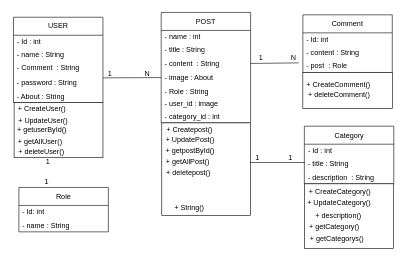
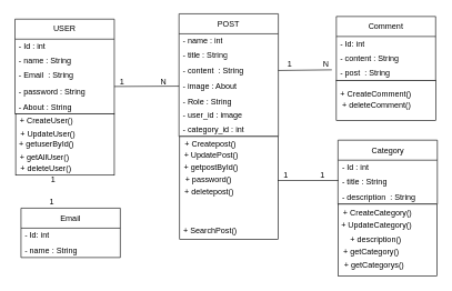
- <mxCell id="40" value="- post&amp;nbsp; : Role" style="text;strokeColor=none;fillColor=none;align=left;verticalAlign=middle;spacingLeft=4;spacingRight=4;overflow=hidden;points=[[0,0.5],[1,0.5]];portConstraint=eastwest;rotatable=0;whiteSpace=wrap;html=1;" vertex="1" parent="37"><mxGeometry y="74" width="149" height="22" as="geometry" /></mxCell>
+ <mxCell id="40" value="- post&amp;nbsp; : String" style="text;strokeColor=none;fillColor=none;align=left;verticalAlign=middle;spacingLeft=4;spacingRight=4;overflow=hidden;points=[[0,0.5],[1,0.5]];portConstraint=eastwest;rotatable=0;whiteSpace=wrap;html=1;" vertex="1" parent="37"><mxGeometry y="74" width="149" height="22" as="geometry" /></mxCell>
- <mxCell id="5" value="- Comment&amp;nbsp; : String" style="text;strokeColor=none;fillColor=none;align=left;verticalAlign=middle;spacingLeft=4;spacingRight=4;overflow=hidden;points=[[0,0.5],[1,0.5]];portConstraint=eastwest;rotatable=0;whiteSpace=wrap;html=1;" vertex="1" parent="2"><mxGeometry y="74" width="149" height="22" as="geometry" /></mxCell>
+ <mxCell id="5" value="- Email&amp;nbsp; : String" style="text;strokeColor=none;fillColor=none;align=left;verticalAlign=middle;spacingLeft=4;spacingRight=4;overflow=hidden;points=[[0,0.5],[1,0.5]];portConstraint=eastwest;rotatable=0;whiteSpace=wrap;html=1;" vertex="1" parent="2"><mxGeometry y="74" width="149" height="22" as="geometry" /></mxCell>
- <mxCell id="26" value="+ getAllPost()" style="text;html=1;strokeColor=none;fillColor=none;align=center;verticalAlign=middle;whiteSpace=wrap;rounded=0;" vertex="1" parent="1"><mxGeometry x="266" y="259.5" width="93" height="19" as="geometry" /></mxCell>
+ <mxCell id="26" value="+ password()" style="text;html=1;strokeColor=none;fillColor=none;align=center;verticalAlign=middle;whiteSpace=wrap;rounded=0;" vertex="1" parent="1"><mxGeometry x="266" y="259.5" width="93" height="19" as="geometry" /></mxCell>
- <mxCell id="52" value="Role" style="swimlane;fontStyle=0;childLayout=stackLayout;horizontal=1;startSize=30;horizontalStack=0;resizeParent=1;resizeParentMax=0;resizeLast=0;collapsible=1;marginBottom=0;whiteSpace=wrap;html=1;" vertex="1" parent="1"><mxGeometry x="31" y="311.5" width="149" height="74" as="geometry" /></mxCell>
+ <mxCell id="52" value="Email" style="swimlane;fontStyle=0;childLayout=stackLayout;horizontal=1;startSize=30;horizontalStack=0;resizeParent=1;resizeParentMax=0;resizeLast=0;collapsible=1;marginBottom=0;whiteSpace=wrap;html=1;" vertex="1" parent="1"><mxGeometry x="31" y="311.5" width="149" height="74" as="geometry" /></mxCell>
- <mxCell id="36" value="+ String()" style="text;html=1;strokeColor=none;fillColor=none;align=center;verticalAlign=middle;whiteSpace=wrap;rounded=0;" vertex="1" parent="1"><mxGeometry x="266" y="335" width="98" height="19" as="geometry" /></mxCell>
+ <mxCell id="36" value="+ SearchPost()" style="text;html=1;strokeColor=none;fillColor=none;align=center;verticalAlign=middle;whiteSpace=wrap;rounded=0;" vertex="1" parent="1"><mxGeometry x="266" y="335" width="98" height="19" as="geometry" /></mxCell>
